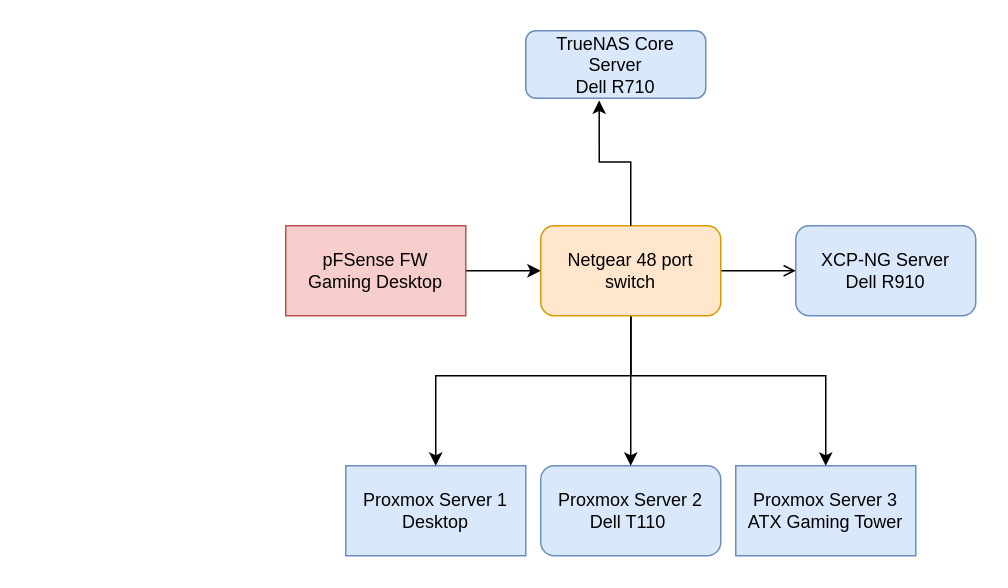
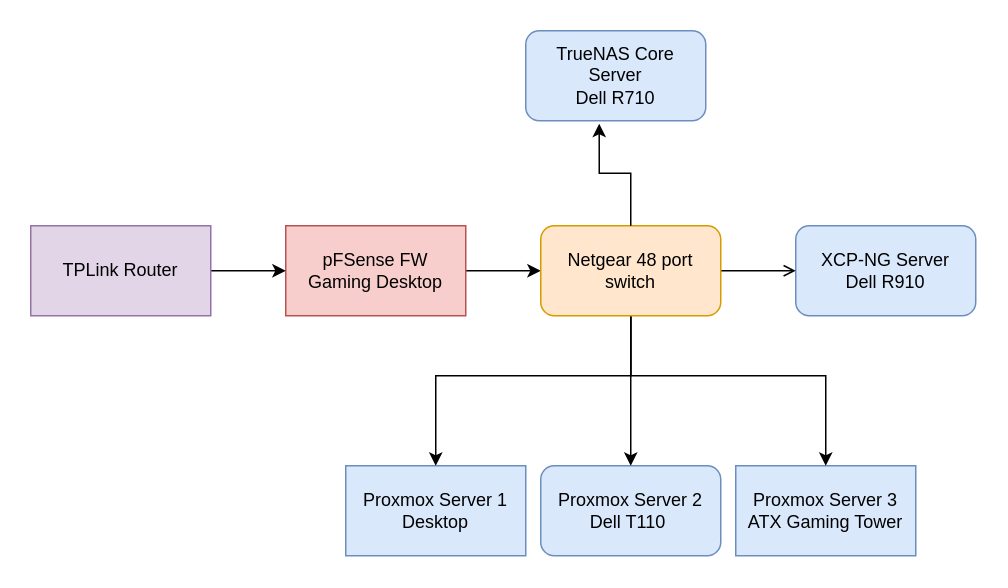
- <mxCell id="2" value="TrueNAS Core &lt;br&gt;Server&lt;br&gt;Dell R710" style="rounded=1;whiteSpace=wrap;html=1;fillColor=#dae8fc;strokeColor=#6c8ebf;" vertex="1" parent="1"><mxGeometry x="350" y="20" width="120" height="45" as="geometry" /></mxCell>
+ <mxCell id="2" value="TrueNAS Core &lt;br&gt;Server&lt;br&gt;Dell R710" style="rounded=1;whiteSpace=wrap;html=1;fillColor=#dae8fc;strokeColor=#6c8ebf;" vertex="1" parent="1"><mxGeometry x="350" y="20" width="120" height="60" as="geometry" /></mxCell>
+ <mxCell id="15" value="TPLink Router" style="rounded=0;whiteSpace=wrap;html=1;fillColor=#e1d5e7;strokeColor=#9673a6;" vertex="1" parent="1"><mxGeometry x="20" y="150" width="120" height="60" as="geometry" /></mxCell>
+ <mxCell id="14" style="edgeStyle=orthogonalEdgeStyle;rounded=0;orthogonalLoop=1;jettySize=auto;html=1;entryX=0;entryY=0.5;entryDx=0;entryDy=0;" edge="1" parent="1" source="15" target="7"><mxGeometry relative="1" as="geometry" /></mxCell>
